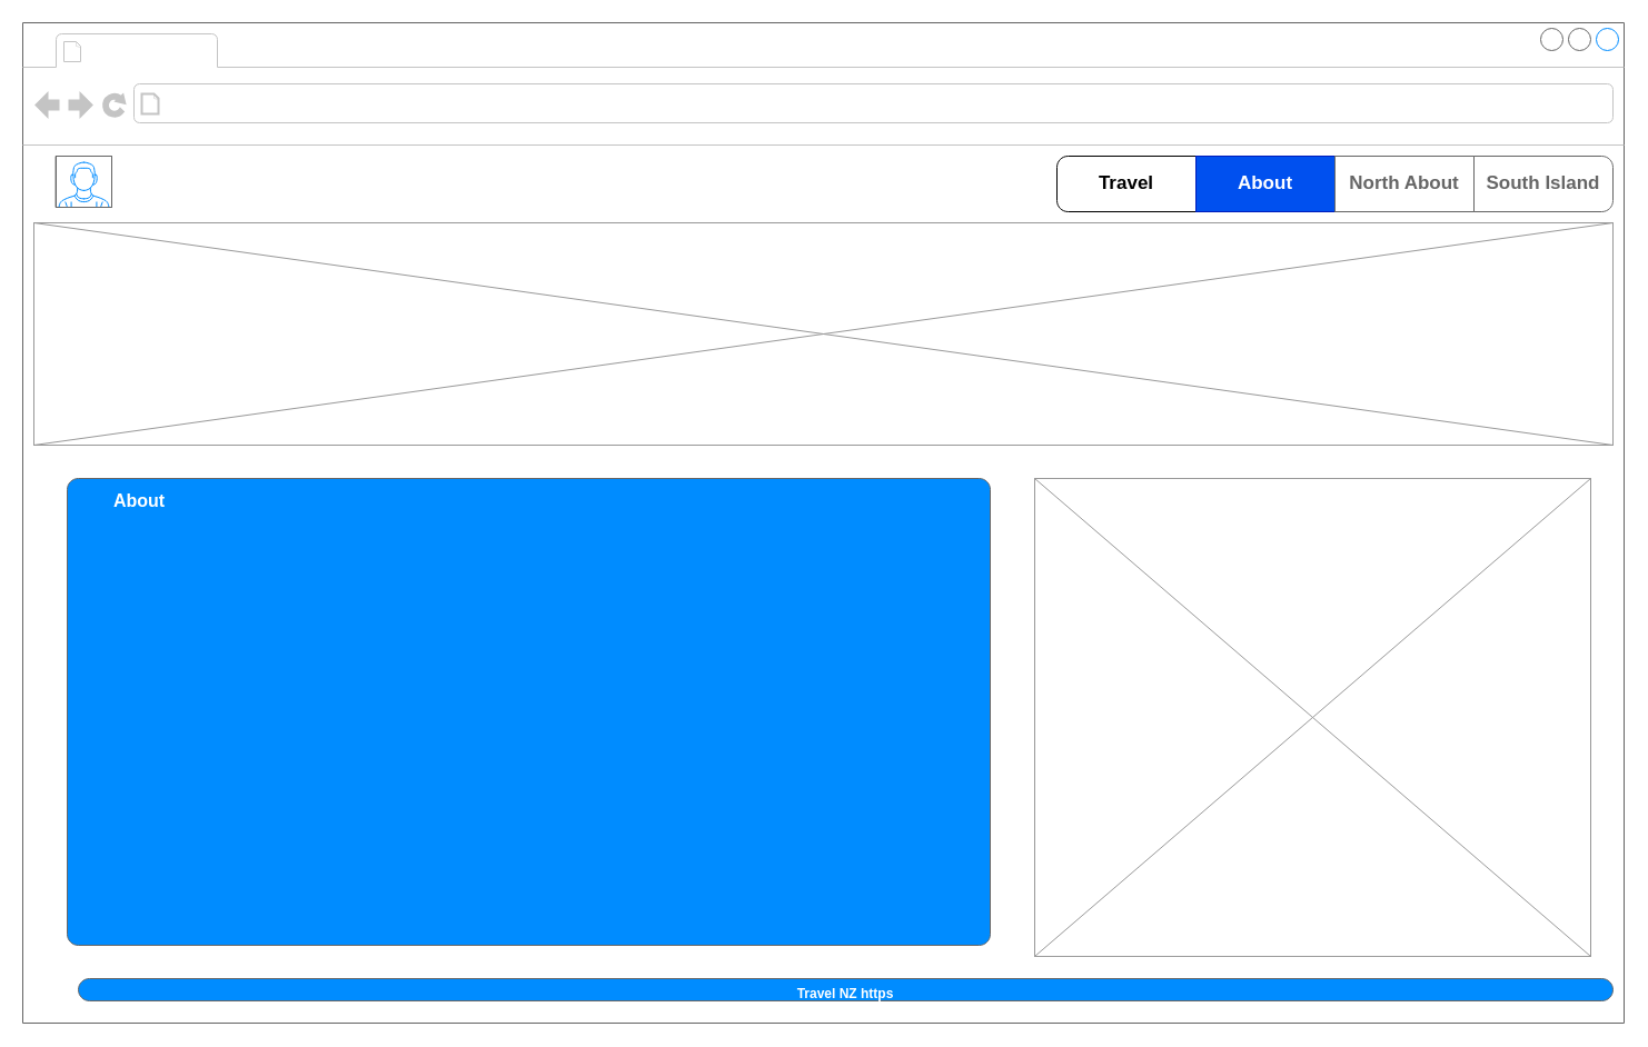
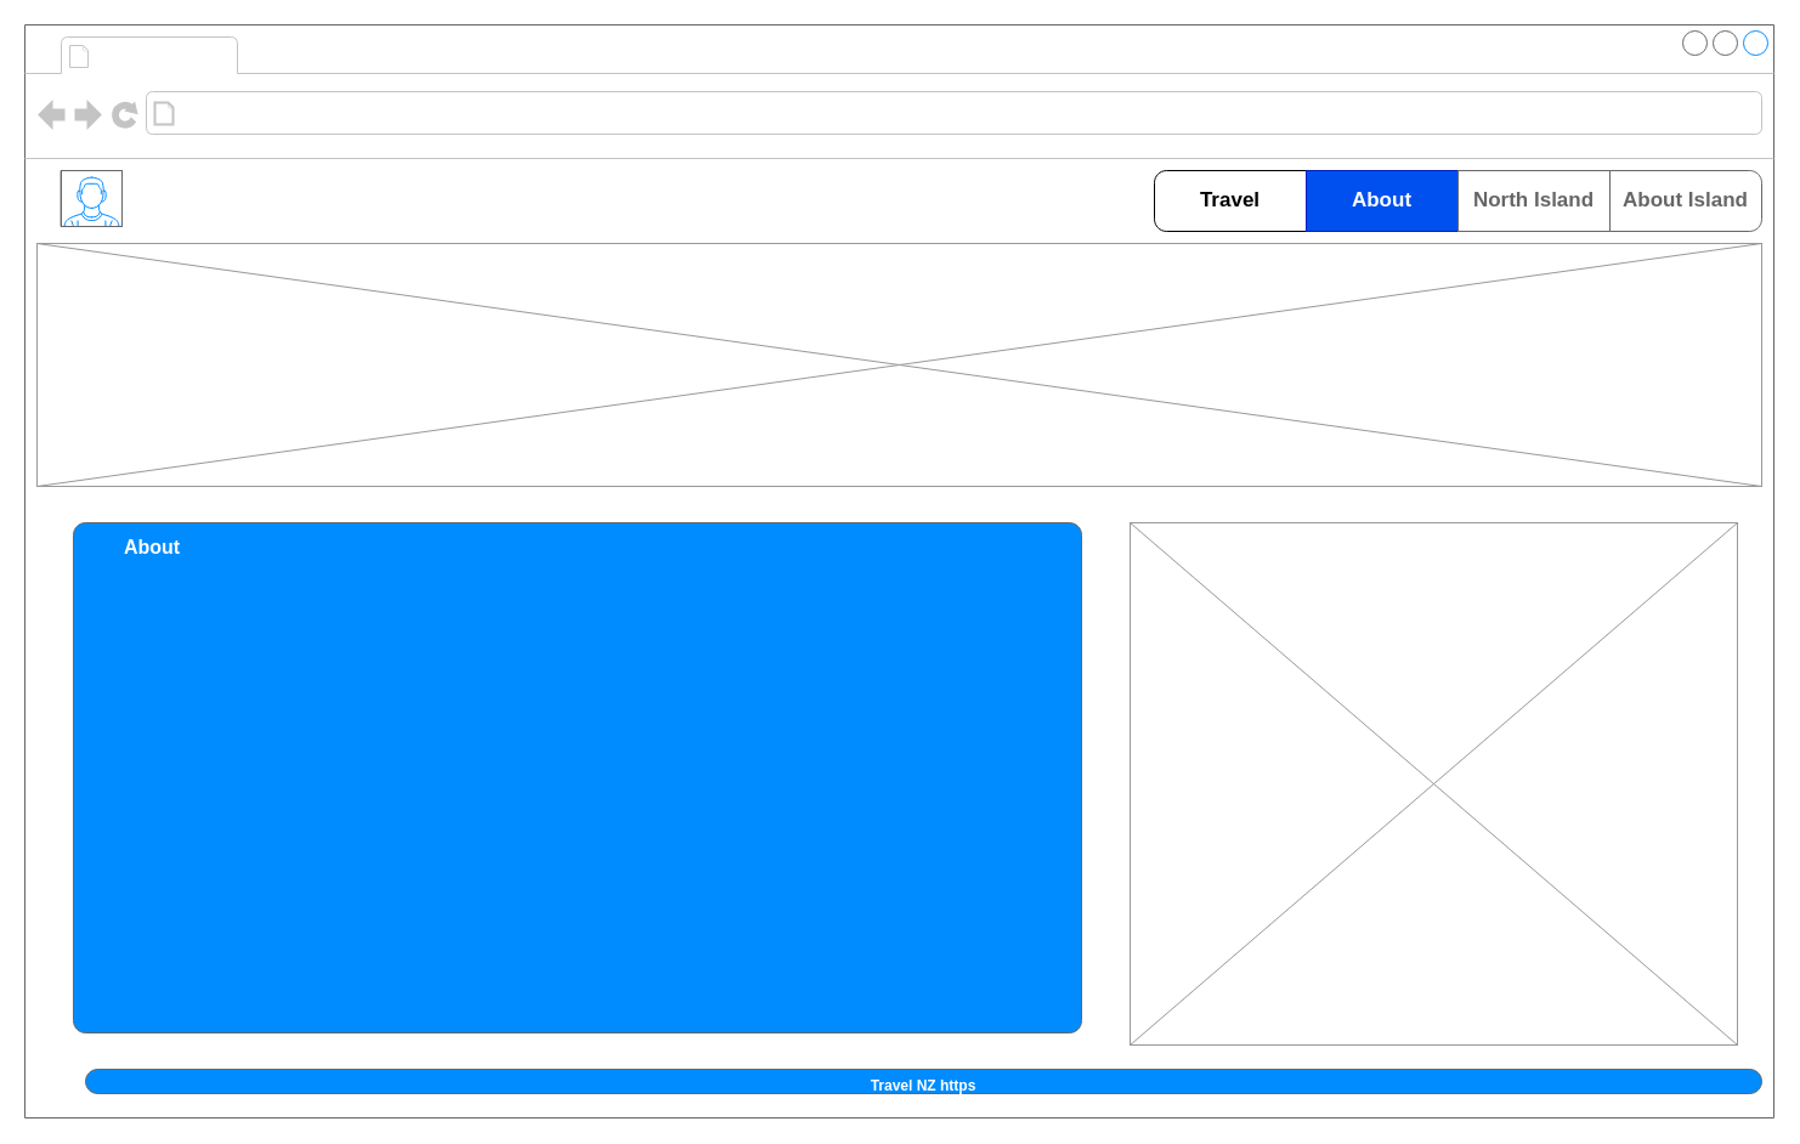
- <mxCell id="7" value="North About" style="text;strokeColor=inherit;align=center;verticalAlign=middle;spacingLeft=10;spacingRight=10;overflow=hidden;points=[[0,0.5],[1,0.5]];portConstraint=eastwest;rotatable=0;whiteSpace=wrap;html=1;rSize=5;fillColor=inherit;fontColor=inherit;fontSize=17;fontStyle=1;" vertex="1" parent="4"><mxGeometry x="250" width="125" height="50" as="geometry" /></mxCell>
+ <mxCell id="7" value="North Island" style="text;strokeColor=inherit;align=center;verticalAlign=middle;spacingLeft=10;spacingRight=10;overflow=hidden;points=[[0,0.5],[1,0.5]];portConstraint=eastwest;rotatable=0;whiteSpace=wrap;html=1;rSize=5;fillColor=inherit;fontColor=inherit;fontSize=17;fontStyle=1;" vertex="1" parent="4"><mxGeometry x="250" width="125" height="50" as="geometry" /></mxCell>
- <mxCell id="8" value="South Island" style="text;strokeColor=inherit;align=center;verticalAlign=middle;spacingLeft=10;spacingRight=10;overflow=hidden;points=[[0,0.5],[1,0.5]];portConstraint=eastwest;rotatable=0;whiteSpace=wrap;html=1;shape=mxgraph.mockup.rightButton;rSize=10;fillColor=inherit;fontColor=inherit;fontSize=17;fontStyle=1;" vertex="1" parent="4"><mxGeometry x="375" width="125" height="50" as="geometry" /></mxCell>
+ <mxCell id="8" value="About Island" style="text;strokeColor=inherit;align=center;verticalAlign=middle;spacingLeft=10;spacingRight=10;overflow=hidden;points=[[0,0.5],[1,0.5]];portConstraint=eastwest;rotatable=0;whiteSpace=wrap;html=1;shape=mxgraph.mockup.rightButton;rSize=10;fillColor=inherit;fontColor=inherit;fontSize=17;fontStyle=1;" vertex="1" parent="4"><mxGeometry x="375" width="125" height="50" as="geometry" /></mxCell>
